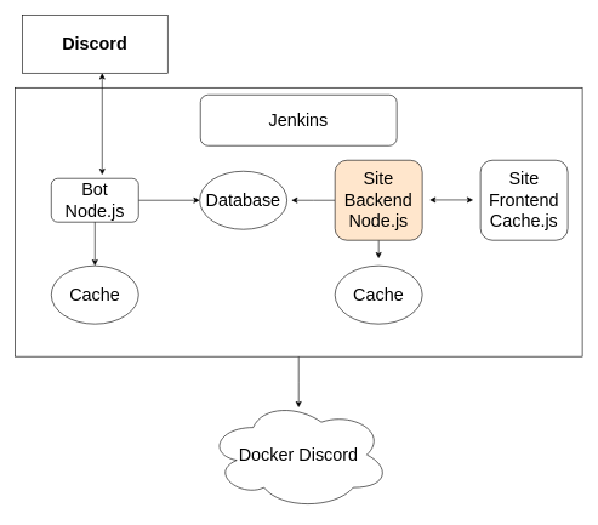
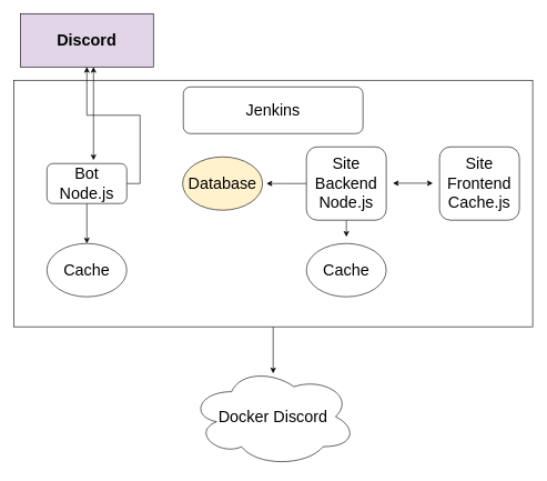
- <mxCell id="4" value="&lt;font style=&quot;font-size: 24px&quot;&gt;Discord&lt;/font&gt;" style="rounded=0;whiteSpace=wrap;html=1;fontStyle=1" vertex="1" parent="1"><mxGeometry x="30" y="20" width="200" height="80" as="geometry" /></mxCell>
+ <mxCell id="4" value="&lt;font style=&quot;font-size: 24px&quot;&gt;Discord&lt;/font&gt;" style="rounded=0;whiteSpace=wrap;html=1;fontStyle=1;fillColor=#e1d5e7;" vertex="1" parent="1"><mxGeometry x="30" y="20" width="200" height="80" as="geometry" /></mxCell>
- <mxCell id="6" style="edgeStyle=orthogonalEdgeStyle;rounded=0;orthogonalLoop=1;jettySize=auto;html=1;exitX=1;exitY=0.5;exitDx=0;exitDy=0;fontSize=24;" edge="1" parent="1" source="7" target="10"><mxGeometry relative="1" as="geometry" /></mxCell>
+ <mxCell id="6" style="edgeStyle=orthogonalEdgeStyle;rounded=0;orthogonalLoop=1;jettySize=auto;html=1;exitX=1;exitY=0.5;exitDx=0;exitDy=0;fontSize=24;" edge="1" parent="1" source="7" target="4"><mxGeometry relative="1" as="geometry" /></mxCell>
- <mxCell id="10" value="Database" style="ellipse;whiteSpace=wrap;html=1;fontSize=24;" vertex="1" parent="1"><mxGeometry x="274" y="235" width="120" height="80" as="geometry" /></mxCell>
+ <mxCell id="10" value="Database" style="ellipse;whiteSpace=wrap;html=1;fontSize=24;fillColor=#fff2cc;" vertex="1" parent="1"><mxGeometry x="274" y="235" width="120" height="80" as="geometry" /></mxCell>
- <mxCell id="13" value="Site Backend Node.js" style="rounded=1;whiteSpace=wrap;html=1;fontSize=24;fillColor=#ffe6cc;" vertex="1" parent="1"><mxGeometry x="460" y="220" width="120" height="110" as="geometry" /></mxCell>
+ <mxCell id="13" value="Site Backend Node.js" style="rounded=1;whiteSpace=wrap;html=1;fontSize=24;" vertex="1" parent="1"><mxGeometry x="460" y="220" width="120" height="110" as="geometry" /></mxCell>
